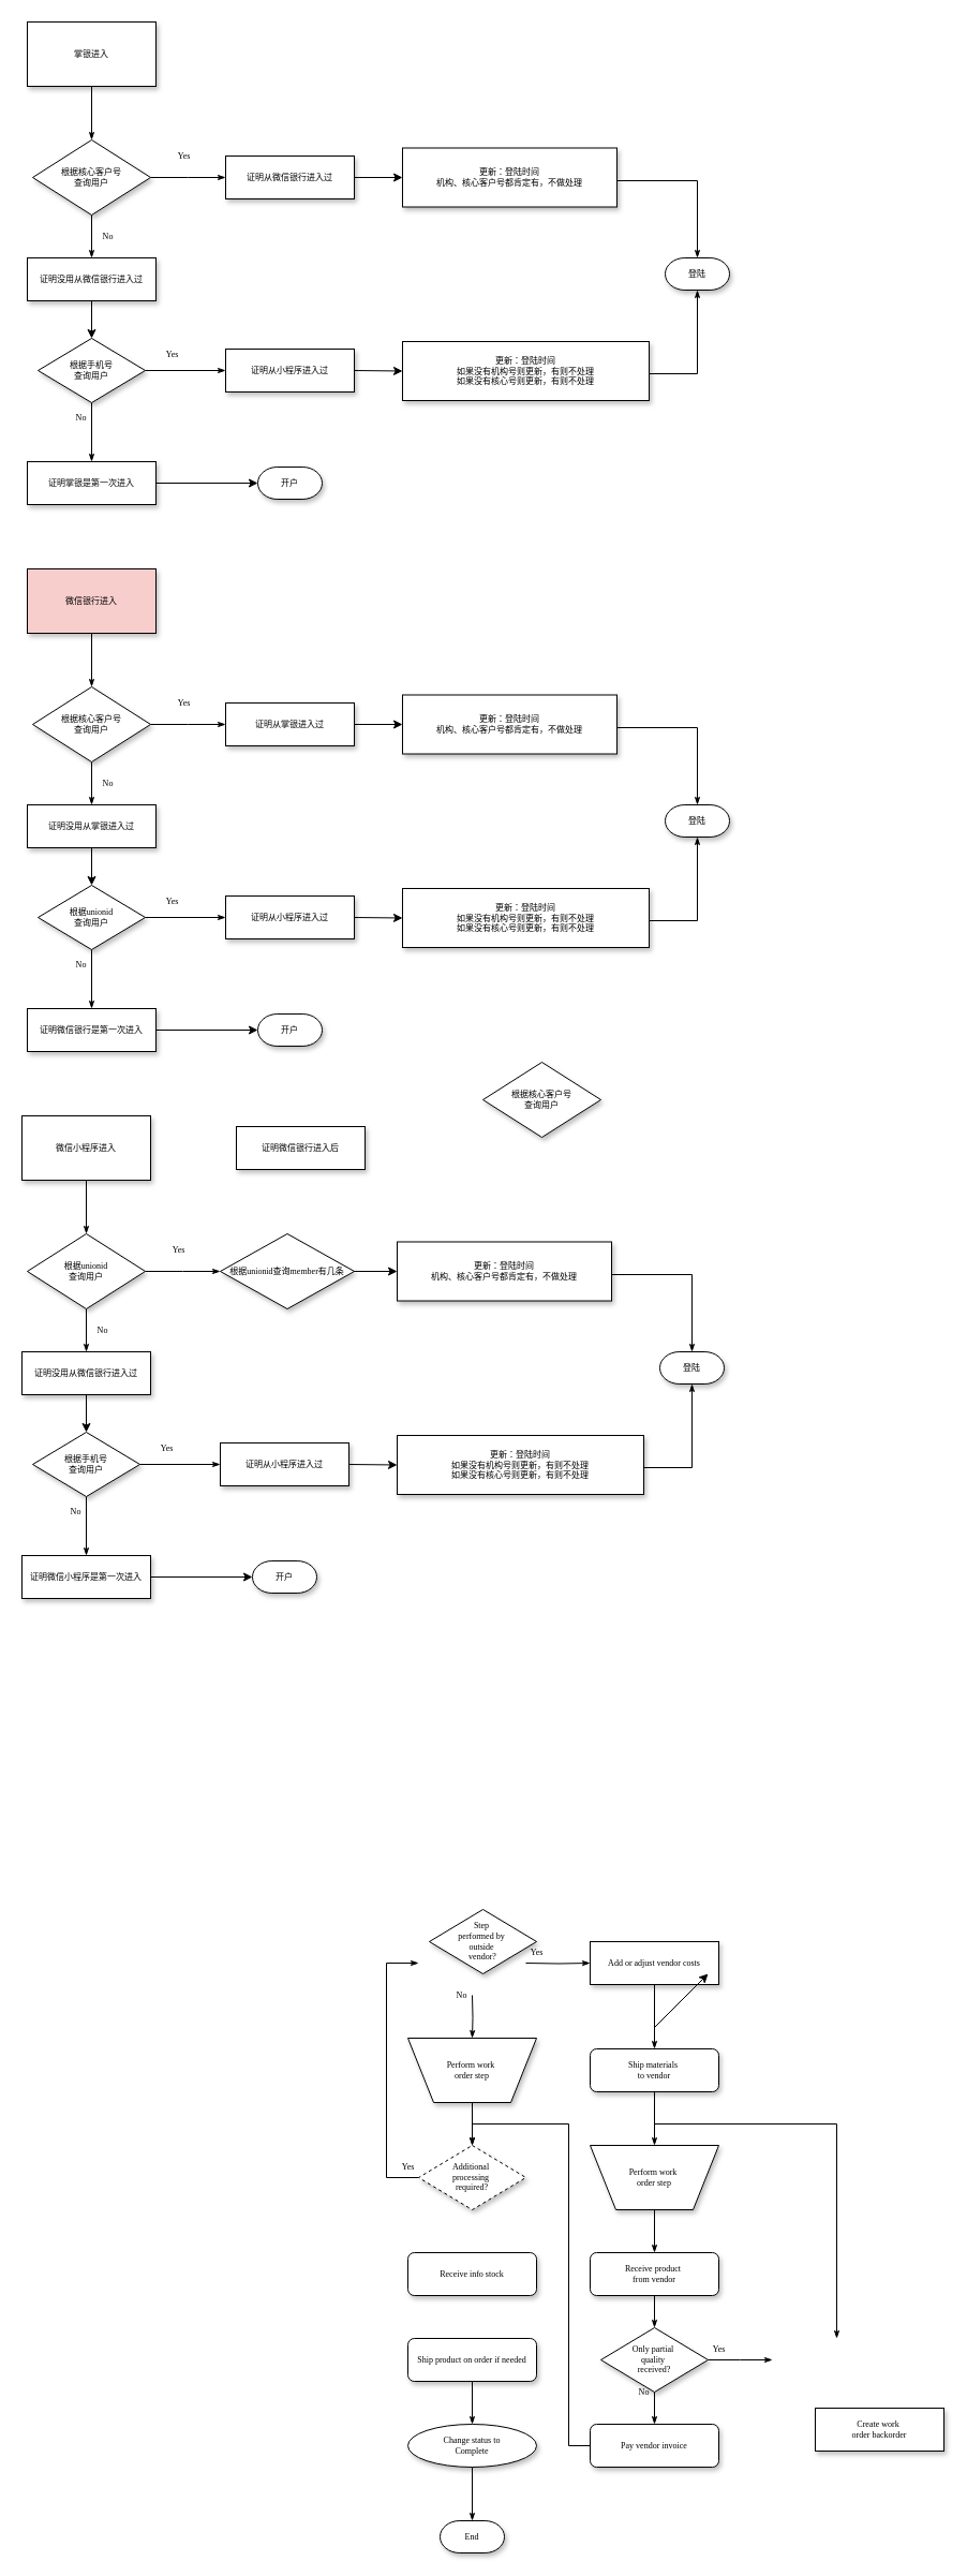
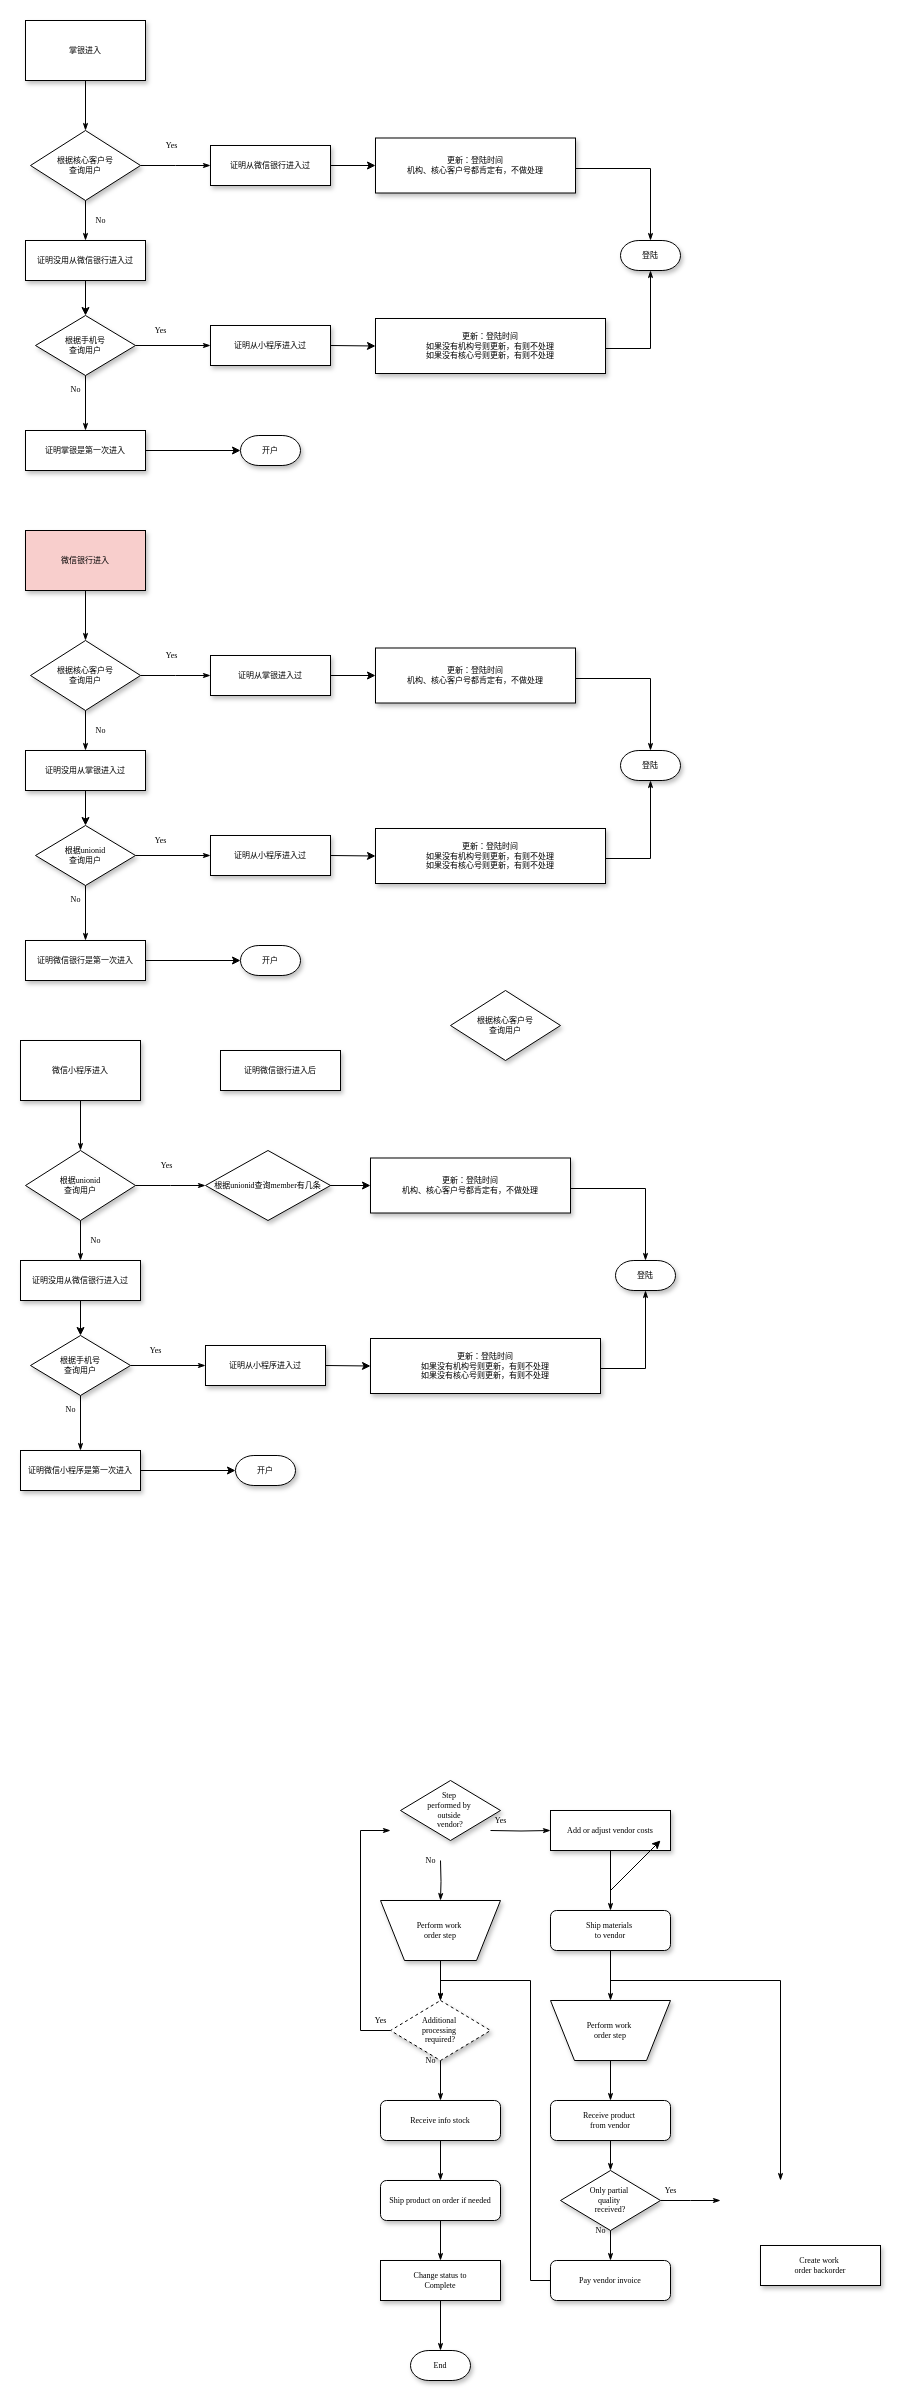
+ <mxCell id="24" value="No" style="edgeStyle=orthogonalEdgeStyle;rounded=0;html=1;labelBackgroundColor=none;startSize=5;endArrow=classicThin;endFill=1;endSize=5;jettySize=auto;orthogonalLoop=1;strokeWidth=1;fontFamily=Verdana;fontSize=8" parent="1" source="25" target="29" edge="1"><mxGeometry x="-1" y="-10" relative="1" as="geometry"><mxPoint as="offset" /></mxGeometry></mxCell>
+ <mxCell id="28" style="edgeStyle=orthogonalEdgeStyle;rounded=0;html=1;labelBackgroundColor=none;startSize=5;endArrow=classicThin;endFill=1;endSize=5;jettySize=auto;orthogonalLoop=1;strokeWidth=1;fontFamily=Verdana;fontSize=8" parent="1" source="29" target="33" edge="1"><mxGeometry relative="1" as="geometry" /></mxCell>
- <mxCell id="39" value="Change status to&lt;div&gt;Complete&lt;/div&gt;" style="ellipse;whiteSpace=wrap;html=1;shadow=1;labelBackgroundColor=none;strokeWidth=1;fontFamily=Verdana;fontSize=8;align=center;" parent="1" vertex="1"><mxGeometry x="380" y="2260" width="120" height="40" as="geometry" /></mxCell>
+ <mxCell id="39" value="Change status to&lt;div&gt;Complete&lt;/div&gt;" style="whiteSpace=wrap;html=1;rounded=0;shadow=1;labelBackgroundColor=none;strokeWidth=1;fontFamily=Verdana;fontSize=8;align=center;" parent="1" vertex="1"><mxGeometry x="380" y="2260" width="120" height="40" as="geometry" /></mxCell>
